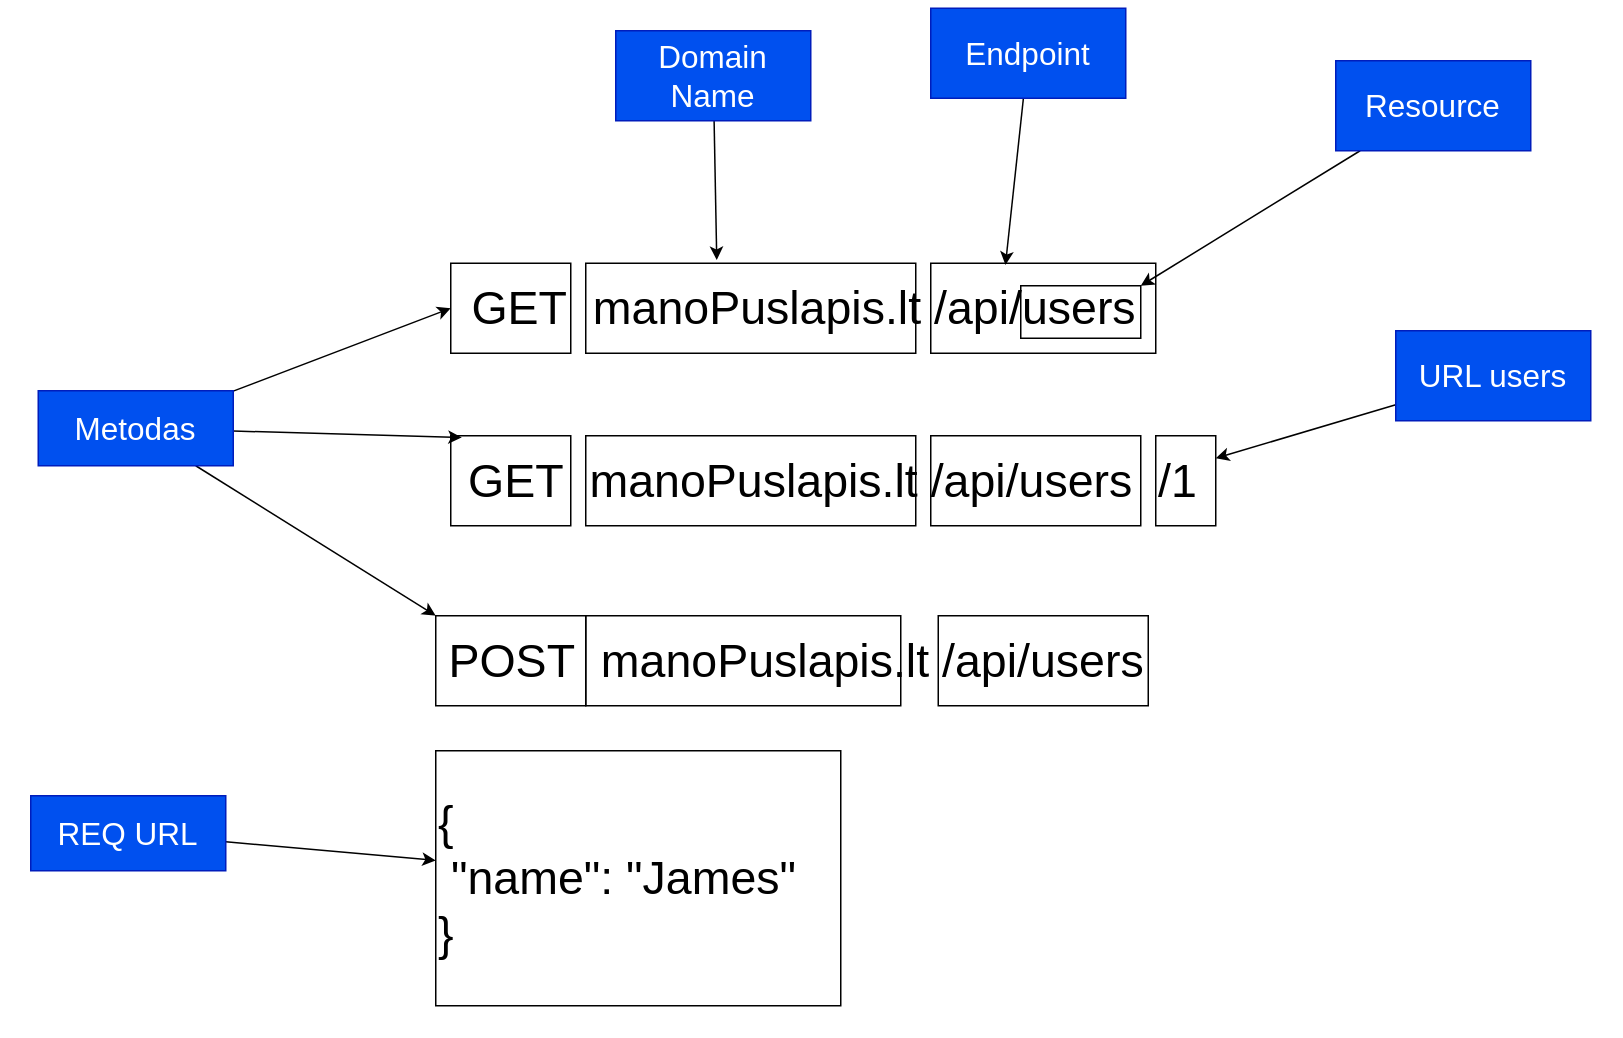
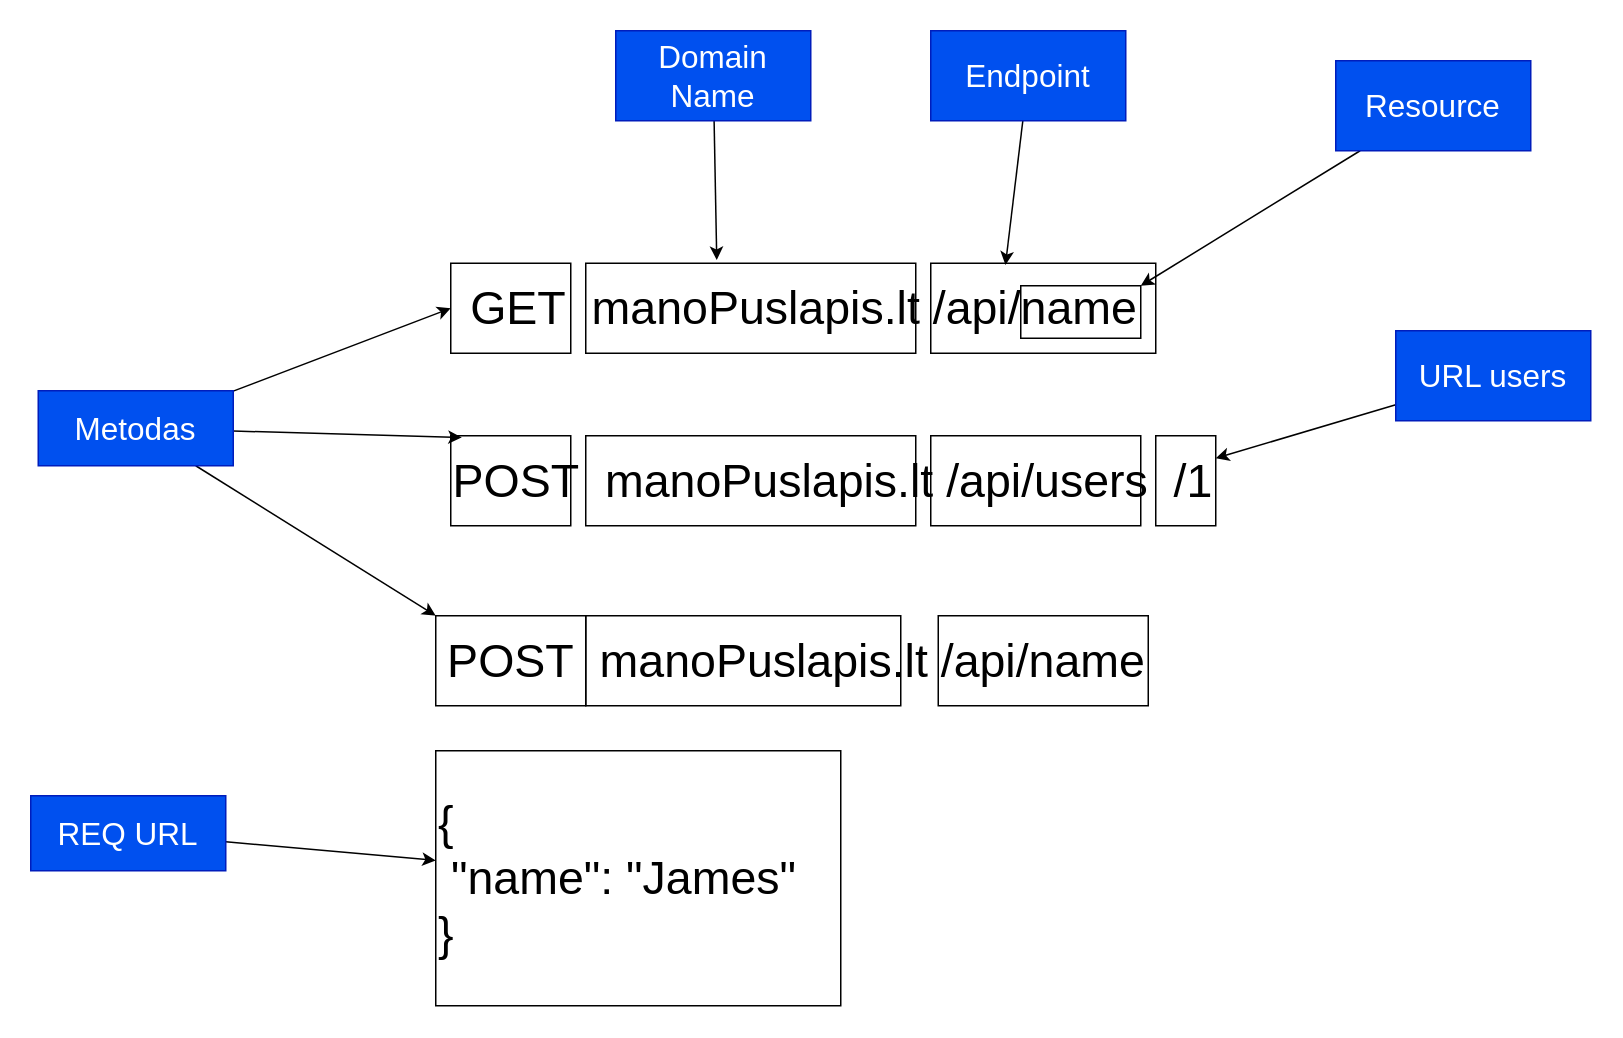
- <mxCell id="23" value="Endpoint" style="text;html=1;strokeColor=#001DBC;fillColor=#0050ef;align=center;verticalAlign=middle;whiteSpace=wrap;rounded=0;fontSize=21;fontColor=#ffffff;" vertex="1" parent="1"><mxGeometry x="620" y="5" width="130" height="60" as="geometry" /></mxCell>
+ <mxCell id="23" value="Endpoint" style="text;html=1;strokeColor=#001DBC;fillColor=#0050ef;align=center;verticalAlign=middle;whiteSpace=wrap;rounded=0;fontSize=21;fontColor=#ffffff;" vertex="1" parent="1"><mxGeometry x="620" y="20" width="130" height="60" as="geometry" /></mxCell>
- <mxCell id="2" value="GET&amp;nbsp; manoPuslapis.lt /api/users&amp;nbsp;" style="text;html=1;strokeColor=none;fillColor=none;align=center;verticalAlign=middle;whiteSpace=wrap;rounded=0;fontSize=31;" vertex="1" parent="1"><mxGeometry x="190" y="190" width="700" height="30" as="geometry" /></mxCell>
+ <mxCell id="2" value="GET&amp;nbsp; manoPuslapis.lt /api/name&amp;nbsp;" style="text;html=1;strokeColor=none;fillColor=none;align=center;verticalAlign=middle;whiteSpace=wrap;rounded=0;fontSize=31;" vertex="1" parent="1"><mxGeometry x="190" y="190" width="700" height="30" as="geometry" /></mxCell>
- <mxCell id="6" value="GET&amp;nbsp; manoPuslapis.lt /api/users&amp;nbsp; /1" style="text;html=1;strokeColor=none;fillColor=none;align=center;verticalAlign=middle;whiteSpace=wrap;rounded=0;fontSize=31;" vertex="1" parent="1"><mxGeometry x="210" y="305" width="690" height="30" as="geometry" /></mxCell>
+ <mxCell id="6" value="POST&amp;nbsp; manoPuslapis.lt /api/users&amp;nbsp; /1" style="text;html=1;strokeColor=none;fillColor=none;align=center;verticalAlign=middle;whiteSpace=wrap;rounded=0;fontSize=31;" vertex="1" parent="1"><mxGeometry x="210" y="305" width="690" height="30" as="geometry" /></mxCell>
- <mxCell id="11" value="POST&amp;nbsp; manoPuslapis.lt /api/users&amp;nbsp;" style="text;html=1;strokeColor=none;fillColor=none;align=center;verticalAlign=middle;whiteSpace=wrap;rounded=0;fontSize=31;" vertex="1" parent="1"><mxGeometry x="190" y="425" width="690" height="30" as="geometry" /></mxCell>
+ <mxCell id="11" value="POST&amp;nbsp; manoPuslapis.lt /api/name&amp;nbsp;" style="text;html=1;strokeColor=none;fillColor=none;align=center;verticalAlign=middle;whiteSpace=wrap;rounded=0;fontSize=31;" vertex="1" parent="1"><mxGeometry x="190" y="425" width="690" height="30" as="geometry" /></mxCell>
